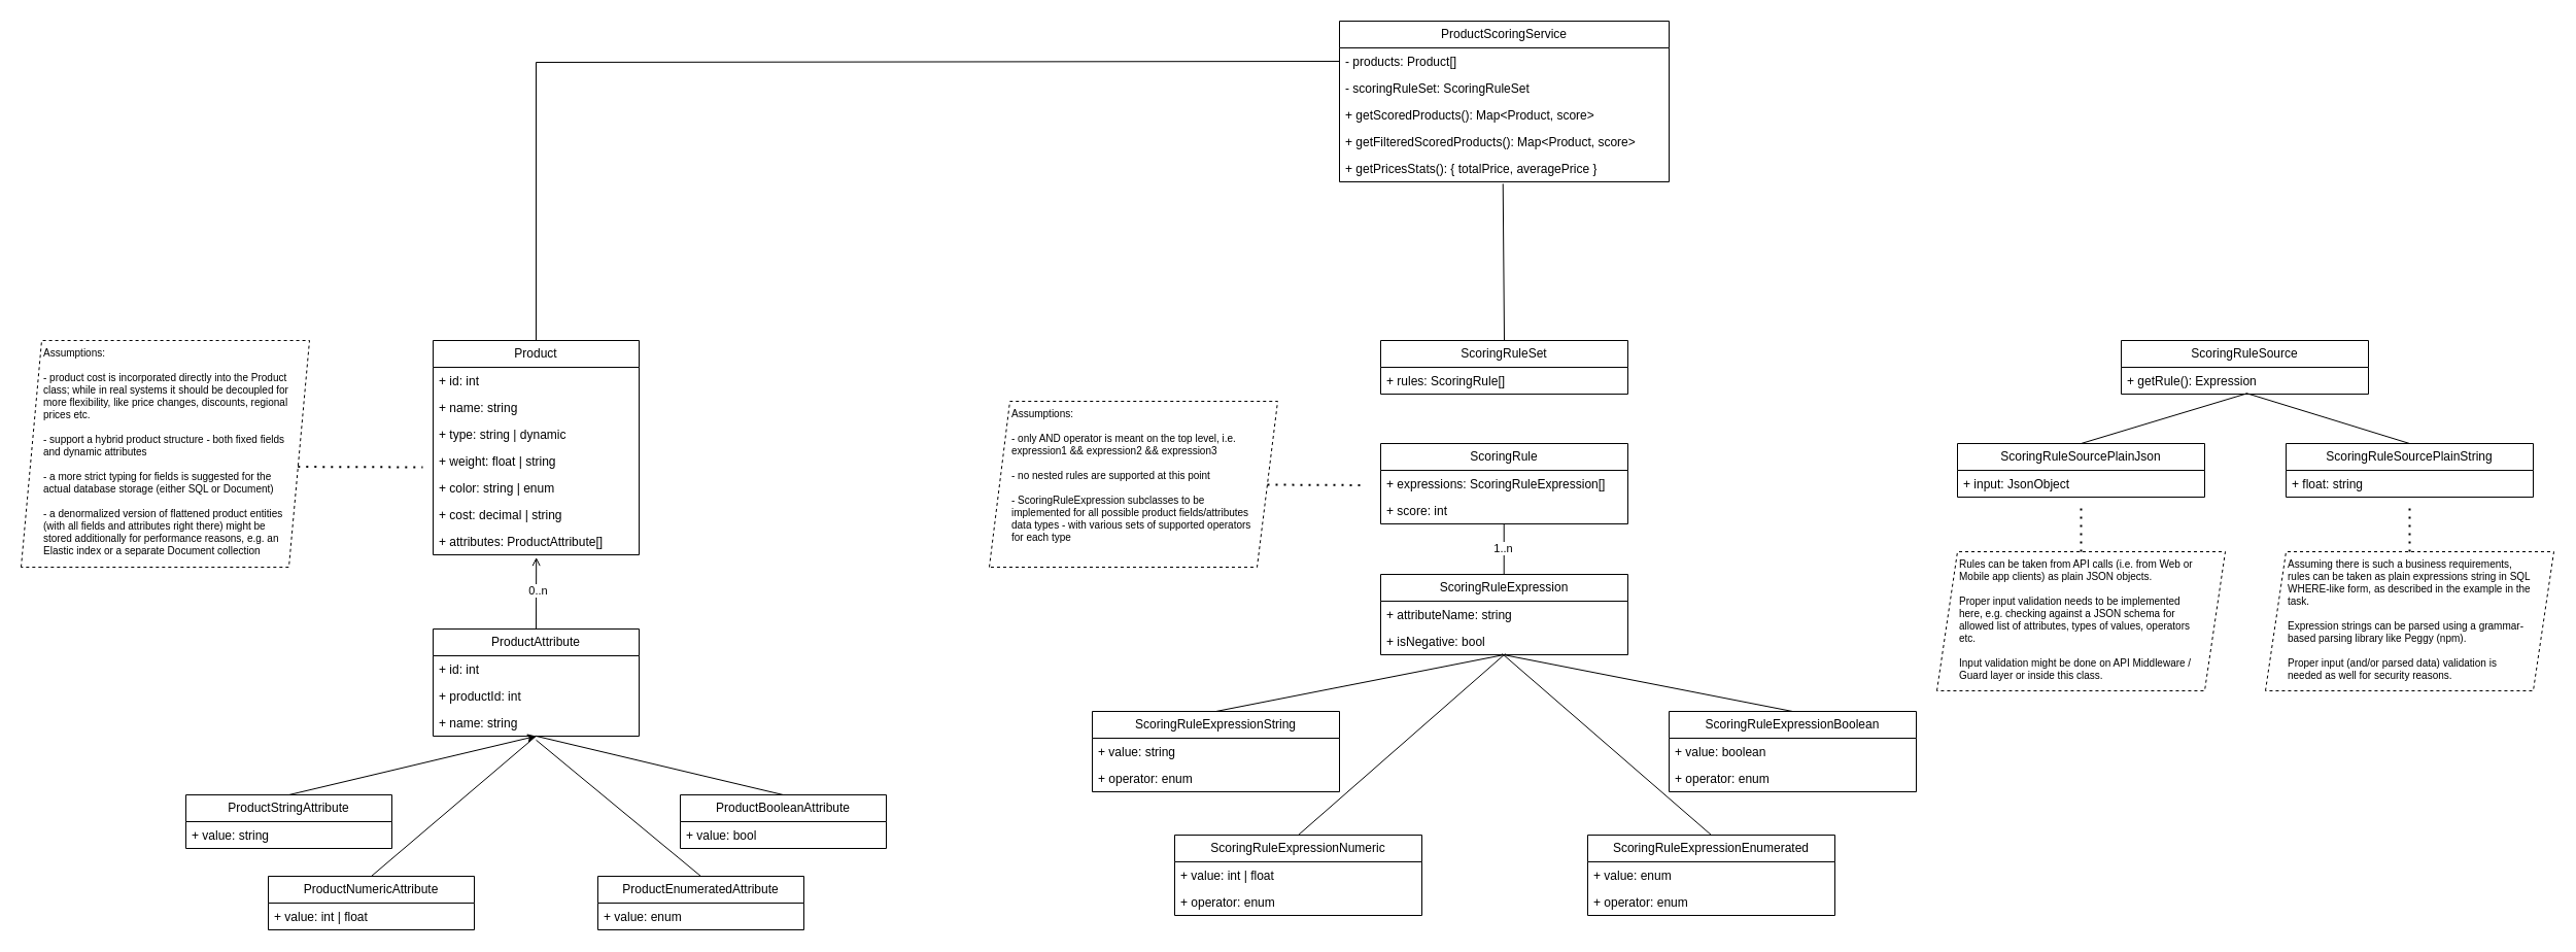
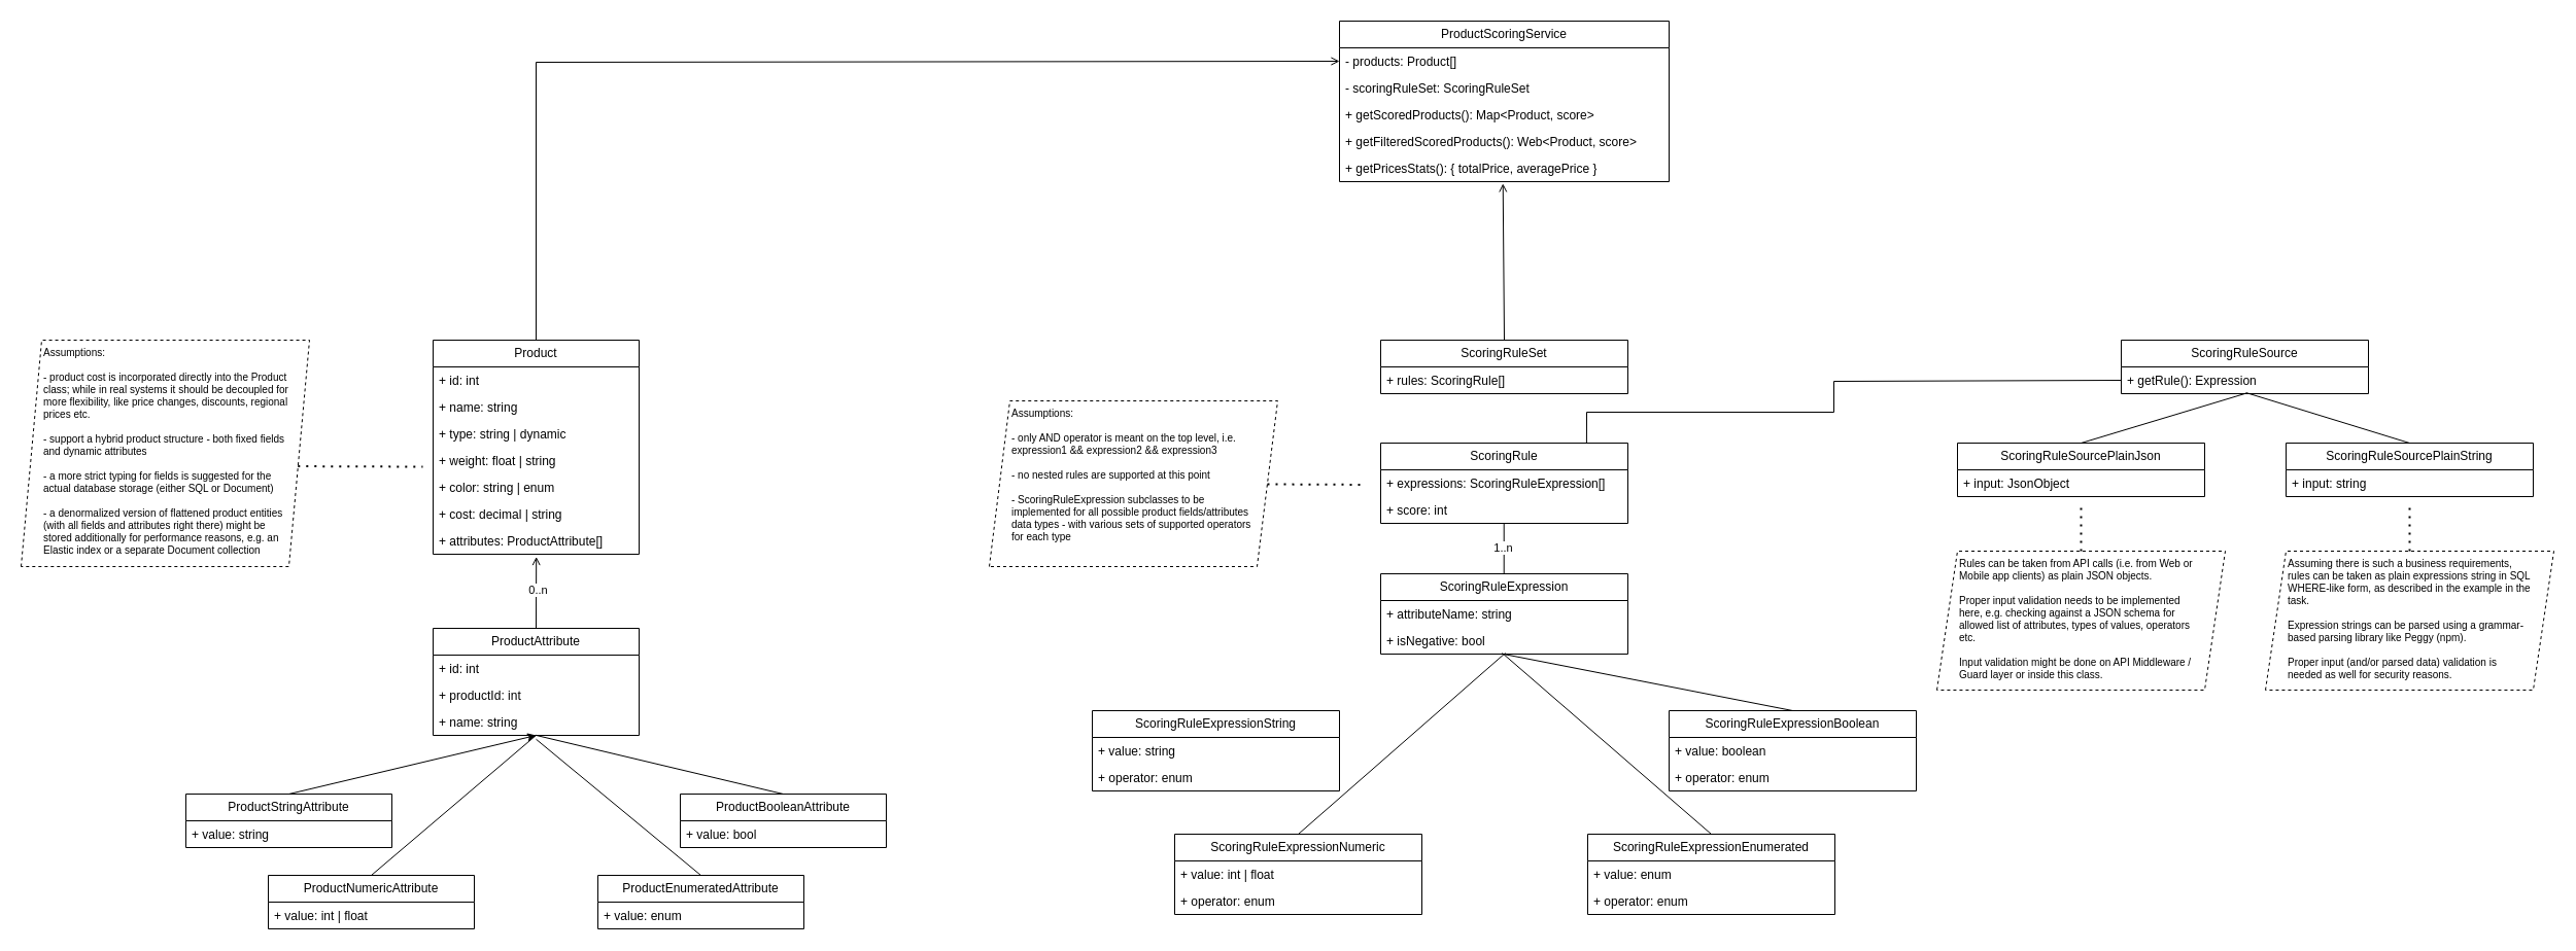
- <mxCell id="77" value="" style="endArrow=none;html=1;rounded=0;entryX=0;entryY=0.5;entryDx=0;entryDy=0;" edge="1" parent="1" source="2" target="72"><mxGeometry width="50" height="50" relative="1" as="geometry"><mxPoint x="445.733" y="60" as="sourcePoint" /><mxPoint x="1120" y="50" as="targetPoint" /><Array as="points"><mxPoint x="520" y="60" /></Array></mxGeometry></mxCell>
+ <mxCell id="77" value="" style="endArrow=open;html=1;rounded=0;entryX=0;entryY=0.5;entryDx=0;entryDy=0;" edge="1" parent="1" source="2" target="72"><mxGeometry width="50" height="50" relative="1" as="geometry"><mxPoint x="445.733" y="60" as="sourcePoint" /><mxPoint x="1120" y="50" as="targetPoint" /><Array as="points"><mxPoint x="520" y="60" /></Array></mxGeometry></mxCell>
- <mxCell id="75" value="+ getFilteredScoredProducts(): Map&amp;lt;Product, score&amp;gt;" style="text;strokeColor=none;fillColor=none;align=left;verticalAlign=top;spacingLeft=4;spacingRight=4;overflow=hidden;rotatable=0;points=[[0,0.5],[1,0.5]];portConstraint=eastwest;whiteSpace=wrap;html=1;" vertex="1" parent="71"><mxGeometry y="104" width="320" height="26" as="geometry" /></mxCell>
+ <mxCell id="75" value="+ getFilteredScoredProducts(): Web&amp;lt;Product, score&amp;gt;" style="text;strokeColor=none;fillColor=none;align=left;verticalAlign=top;spacingLeft=4;spacingRight=4;overflow=hidden;rotatable=0;points=[[0,0.5],[1,0.5]];portConstraint=eastwest;whiteSpace=wrap;html=1;" vertex="1" parent="71"><mxGeometry y="104" width="320" height="26" as="geometry" /></mxCell>
- <mxCell id="78" value="" style="endArrow=none;html=1;rounded=0;entryX=0.496;entryY=1.072;entryDx=0;entryDy=0;entryPerimeter=0;exitX=0.5;exitY=0;exitDx=0;exitDy=0;" edge="1" parent="1" source="30" target="76"><mxGeometry width="50" height="50" relative="1" as="geometry"><mxPoint x="1370" y="300" as="sourcePoint" /><mxPoint x="1420" y="250" as="targetPoint" /></mxGeometry></mxCell>
+ <mxCell id="78" value="" style="endArrow=open;html=1;rounded=0;entryX=0.496;entryY=1.072;entryDx=0;entryDy=0;entryPerimeter=0;exitX=0.5;exitY=0;exitDx=0;exitDy=0;" edge="1" parent="1" source="30" target="76"><mxGeometry width="50" height="50" relative="1" as="geometry"><mxPoint x="1370" y="300" as="sourcePoint" /><mxPoint x="1420" y="250" as="targetPoint" /></mxGeometry></mxCell>
+ <mxCell id="70" value="" style="endArrow=none;html=1;rounded=0;entryX=0;entryY=0.5;entryDx=0;entryDy=0;exitX=0.833;exitY=0;exitDx=0;exitDy=0;exitPerimeter=0;" edge="1" parent="1" source="32" target="57"><mxGeometry width="50" height="50" relative="1" as="geometry"><mxPoint x="1500" y="400" as="sourcePoint" /><mxPoint x="1860" y="360" as="targetPoint" /><Array as="points"><mxPoint x="1540" y="400" /><mxPoint x="1780" y="400" /><mxPoint x="1780" y="370" /></Array></mxGeometry></mxCell>
- <mxCell id="61" value="+ float: string" style="text;strokeColor=none;fillColor=none;align=left;verticalAlign=top;spacingLeft=4;spacingRight=4;overflow=hidden;rotatable=0;points=[[0,0.5],[1,0.5]];portConstraint=eastwest;whiteSpace=wrap;html=1;" vertex="1" parent="60"><mxGeometry y="26" width="240" height="26" as="geometry" /></mxCell>
+ <mxCell id="61" value="+ input: string" style="text;strokeColor=none;fillColor=none;align=left;verticalAlign=top;spacingLeft=4;spacingRight=4;overflow=hidden;rotatable=0;points=[[0,0.5],[1,0.5]];portConstraint=eastwest;whiteSpace=wrap;html=1;" vertex="1" parent="60"><mxGeometry y="26" width="240" height="26" as="geometry" /></mxCell>
- <mxCell id="52" value="" style="endArrow=none;html=1;rounded=0;entryX=0.5;entryY=1;entryDx=0;entryDy=0;exitX=0.5;exitY=0;exitDx=0;exitDy=0;" edge="1" parent="1" source="40" target="35"><mxGeometry width="50" height="50" relative="1" as="geometry"><mxPoint x="1410" y="720" as="sourcePoint" /><mxPoint x="1460" y="670" as="targetPoint" /></mxGeometry></mxCell>
